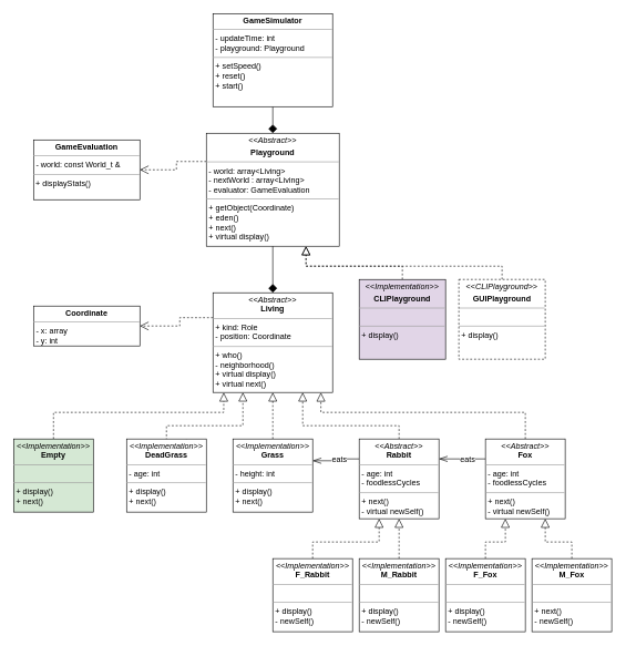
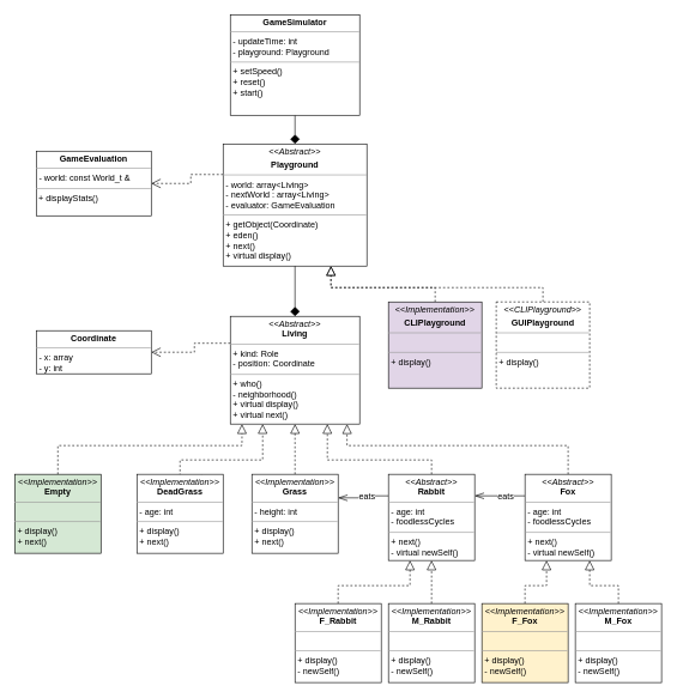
- <mxCell id="33" value="&lt;p style=&quot;margin: 0px ; margin-top: 4px ; text-align: center&quot;&gt;&lt;i&gt;&amp;lt;&amp;lt;Implementation&amp;gt;&amp;gt;&lt;/i&gt;&lt;br&gt;&lt;b&gt;M_Fox&lt;/b&gt;&lt;/p&gt;&lt;hr size=&quot;1&quot;&gt;&lt;p style=&quot;margin: 0px ; margin-left: 4px&quot;&gt;&lt;br&gt;&lt;/p&gt;&lt;hr size=&quot;1&quot;&gt;&lt;p style=&quot;margin: 0px ; margin-left: 4px&quot;&gt;+ next()&lt;/p&gt;&lt;p style=&quot;margin: 0px ; margin-left: 4px&quot;&gt;- newSelf()&lt;/p&gt;" style="verticalAlign=top;align=left;overflow=fill;fontSize=12;fontFamily=Helvetica;html=1;" vertex="1" parent="1"><mxGeometry x="800" y="840" width="120" height="110" as="geometry" /></mxCell>
+ <mxCell id="33" value="&lt;p style=&quot;margin: 0px ; margin-top: 4px ; text-align: center&quot;&gt;&lt;i&gt;&amp;lt;&amp;lt;Implementation&amp;gt;&amp;gt;&lt;/i&gt;&lt;br&gt;&lt;b&gt;M_Fox&lt;/b&gt;&lt;/p&gt;&lt;hr size=&quot;1&quot;&gt;&lt;p style=&quot;margin: 0px ; margin-left: 4px&quot;&gt;&lt;br&gt;&lt;/p&gt;&lt;hr size=&quot;1&quot;&gt;&lt;p style=&quot;margin: 0px ; margin-left: 4px&quot;&gt;+ display()&lt;/p&gt;&lt;p style=&quot;margin: 0px ; margin-left: 4px&quot;&gt;- newSelf()&lt;/p&gt;" style="verticalAlign=top;align=left;overflow=fill;fontSize=12;fontFamily=Helvetica;html=1;" vertex="1" parent="1"><mxGeometry x="800" y="840" width="120" height="110" as="geometry" /></mxCell>
- <mxCell id="35" value="&lt;p style=&quot;margin: 0px ; margin-top: 4px ; text-align: center&quot;&gt;&lt;i&gt;&amp;lt;&amp;lt;Implementation&amp;gt;&amp;gt;&lt;/i&gt;&lt;br&gt;&lt;b&gt;F_Fox&lt;/b&gt;&lt;/p&gt;&lt;hr size=&quot;1&quot;&gt;&lt;p style=&quot;margin: 0px ; margin-left: 4px&quot;&gt;&lt;br&gt;&lt;/p&gt;&lt;hr size=&quot;1&quot;&gt;&lt;p style=&quot;margin: 0px ; margin-left: 4px&quot;&gt;+ display()&lt;/p&gt;&lt;p style=&quot;margin: 0px ; margin-left: 4px&quot;&gt;- newSelf()&lt;/p&gt;" style="verticalAlign=top;align=left;overflow=fill;fontSize=12;fontFamily=Helvetica;html=1;" vertex="1" parent="1"><mxGeometry x="670" y="840" width="120" height="110" as="geometry" /></mxCell>
+ <mxCell id="35" value="&lt;p style=&quot;margin: 0px ; margin-top: 4px ; text-align: center&quot;&gt;&lt;i&gt;&amp;lt;&amp;lt;Implementation&amp;gt;&amp;gt;&lt;/i&gt;&lt;br&gt;&lt;b&gt;F_Fox&lt;/b&gt;&lt;/p&gt;&lt;hr size=&quot;1&quot;&gt;&lt;p style=&quot;margin: 0px ; margin-left: 4px&quot;&gt;&lt;br&gt;&lt;/p&gt;&lt;hr size=&quot;1&quot;&gt;&lt;p style=&quot;margin: 0px ; margin-left: 4px&quot;&gt;+ display()&lt;/p&gt;&lt;p style=&quot;margin: 0px ; margin-left: 4px&quot;&gt;- newSelf()&lt;/p&gt;" style="verticalAlign=top;align=left;overflow=fill;fontSize=12;fontFamily=Helvetica;html=1;fillColor=#fff2cc;" vertex="1" parent="1"><mxGeometry x="670" y="840" width="120" height="110" as="geometry" /></mxCell>
